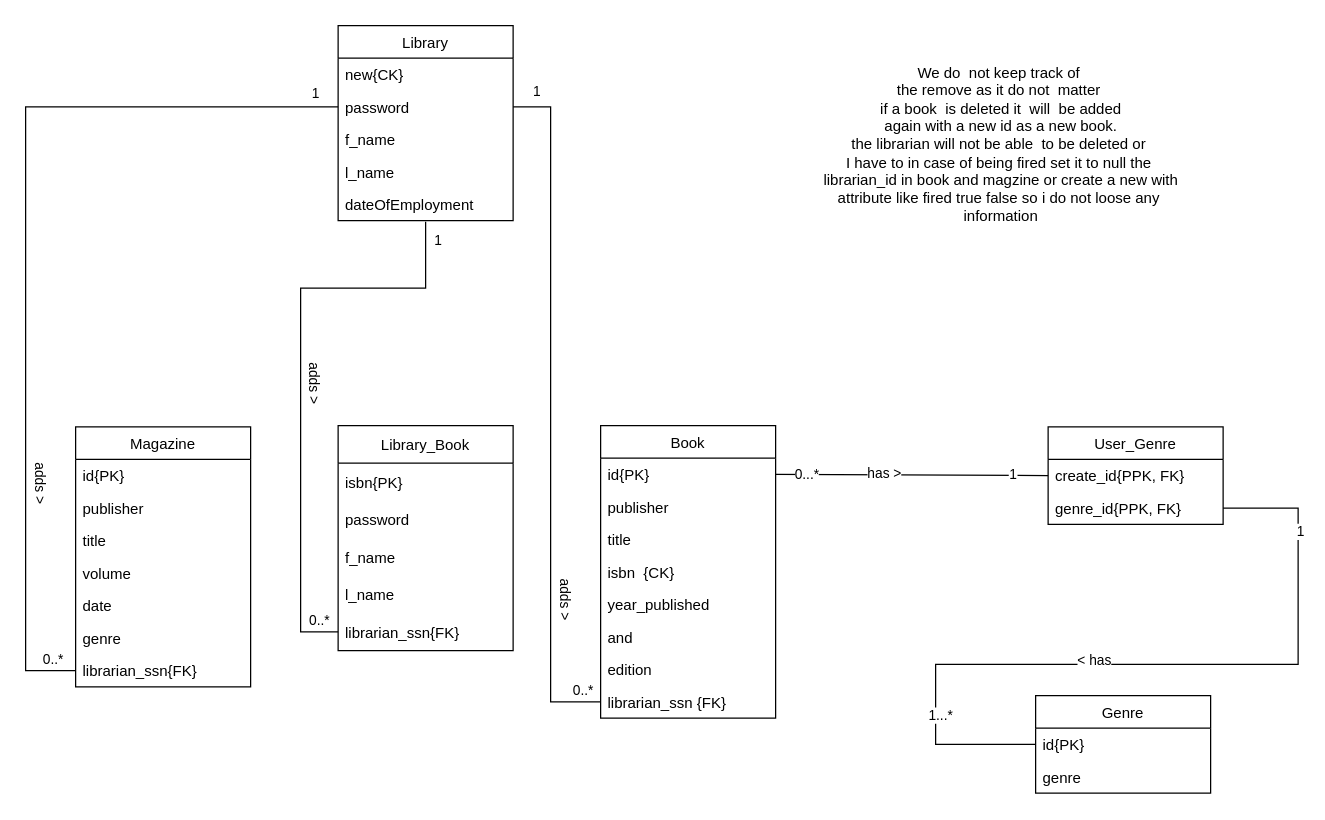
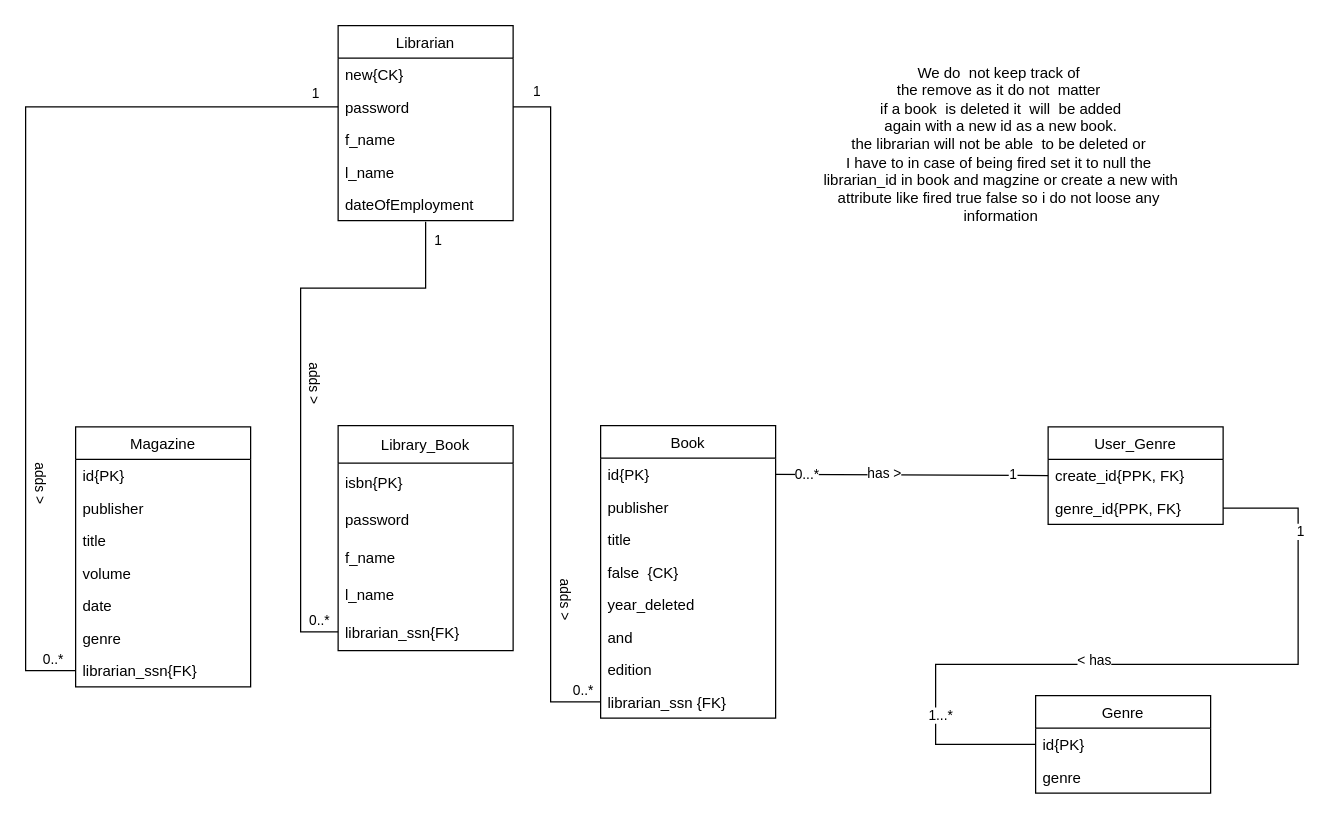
- <mxCell id="2" value="Library" style="swimlane;fontStyle=0;childLayout=stackLayout;horizontal=1;startSize=26;fillColor=none;horizontalStack=0;resizeParent=1;resizeParentMax=0;resizeLast=0;collapsible=1;marginBottom=0;" parent="1" vertex="1"><mxGeometry x="270" y="20" width="140" height="156" as="geometry" /></mxCell>
+ <mxCell id="2" value="Librarian" style="swimlane;fontStyle=0;childLayout=stackLayout;horizontal=1;startSize=26;fillColor=none;horizontalStack=0;resizeParent=1;resizeParentMax=0;resizeLast=0;collapsible=1;marginBottom=0;" parent="1" vertex="1"><mxGeometry x="270" y="20" width="140" height="156" as="geometry" /></mxCell>
- <mxCell id="28" value="isbn  {CK}" style="text;strokeColor=none;fillColor=none;align=left;verticalAlign=top;spacingLeft=4;spacingRight=4;overflow=hidden;rotatable=0;points=[[0,0.5],[1,0.5]];portConstraint=eastwest;" parent="24" vertex="1"><mxGeometry y="104" width="140" height="26" as="geometry" /></mxCell>
+ <mxCell id="28" value="false  {CK}" style="text;strokeColor=none;fillColor=none;align=left;verticalAlign=top;spacingLeft=4;spacingRight=4;overflow=hidden;rotatable=0;points=[[0,0.5],[1,0.5]];portConstraint=eastwest;" parent="24" vertex="1"><mxGeometry y="104" width="140" height="26" as="geometry" /></mxCell>
- <mxCell id="29" value="year_published" style="text;strokeColor=none;fillColor=none;align=left;verticalAlign=top;spacingLeft=4;spacingRight=4;overflow=hidden;rotatable=0;points=[[0,0.5],[1,0.5]];portConstraint=eastwest;" parent="24" vertex="1"><mxGeometry y="130" width="140" height="26" as="geometry" /></mxCell>
+ <mxCell id="29" value="year_deleted" style="text;strokeColor=none;fillColor=none;align=left;verticalAlign=top;spacingLeft=4;spacingRight=4;overflow=hidden;rotatable=0;points=[[0,0.5],[1,0.5]];portConstraint=eastwest;" parent="24" vertex="1"><mxGeometry y="130" width="140" height="26" as="geometry" /></mxCell>
